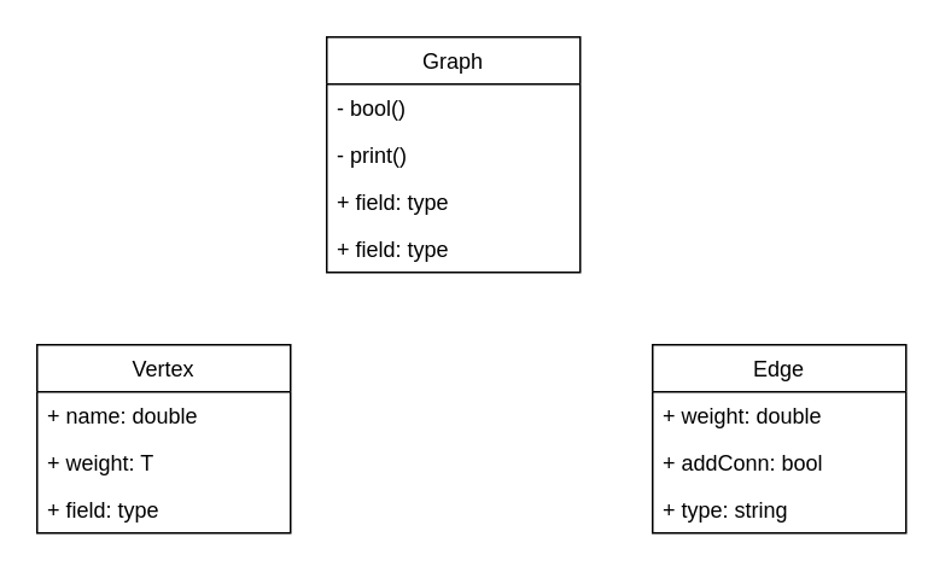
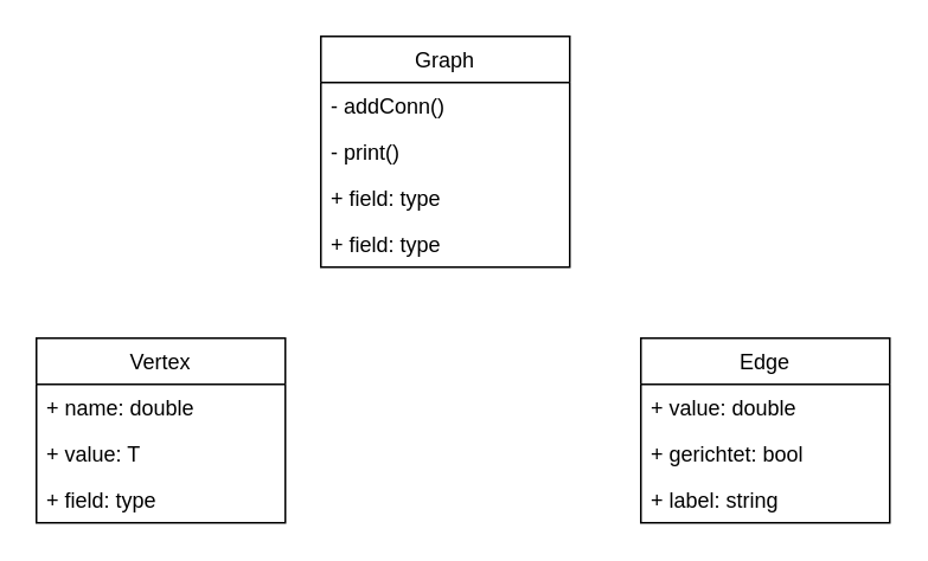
- <mxCell id="3" value="- bool()" style="text;strokeColor=none;fillColor=none;align=left;verticalAlign=top;spacingLeft=4;spacingRight=4;overflow=hidden;rotatable=0;points=[[0,0.5],[1,0.5]];portConstraint=eastwest;" vertex="1" parent="2"><mxGeometry y="26" width="140" height="26" as="geometry" /></mxCell>
+ <mxCell id="3" value="- addConn()" style="text;strokeColor=none;fillColor=none;align=left;verticalAlign=top;spacingLeft=4;spacingRight=4;overflow=hidden;rotatable=0;points=[[0,0.5],[1,0.5]];portConstraint=eastwest;" vertex="1" parent="2"><mxGeometry y="26" width="140" height="26" as="geometry" /></mxCell>
- <mxCell id="12" value="+ weight: double" style="text;strokeColor=none;fillColor=none;align=left;verticalAlign=top;spacingLeft=4;spacingRight=4;overflow=hidden;rotatable=0;points=[[0,0.5],[1,0.5]];portConstraint=eastwest;" vertex="1" parent="11"><mxGeometry y="26" width="140" height="26" as="geometry" /></mxCell>
+ <mxCell id="12" value="+ value: double" style="text;strokeColor=none;fillColor=none;align=left;verticalAlign=top;spacingLeft=4;spacingRight=4;overflow=hidden;rotatable=0;points=[[0,0.5],[1,0.5]];portConstraint=eastwest;" vertex="1" parent="11"><mxGeometry y="26" width="140" height="26" as="geometry" /></mxCell>
- <mxCell id="9" value="+ weight: T" style="text;strokeColor=none;fillColor=none;align=left;verticalAlign=top;spacingLeft=4;spacingRight=4;overflow=hidden;rotatable=0;points=[[0,0.5],[1,0.5]];portConstraint=eastwest;" vertex="1" parent="7"><mxGeometry y="52" width="140" height="26" as="geometry" /></mxCell>
+ <mxCell id="9" value="+ value: T" style="text;strokeColor=none;fillColor=none;align=left;verticalAlign=top;spacingLeft=4;spacingRight=4;overflow=hidden;rotatable=0;points=[[0,0.5],[1,0.5]];portConstraint=eastwest;" vertex="1" parent="7"><mxGeometry y="52" width="140" height="26" as="geometry" /></mxCell>
- <mxCell id="13" value="+ addConn: bool" style="text;strokeColor=none;fillColor=none;align=left;verticalAlign=top;spacingLeft=4;spacingRight=4;overflow=hidden;rotatable=0;points=[[0,0.5],[1,0.5]];portConstraint=eastwest;" vertex="1" parent="11"><mxGeometry y="52" width="140" height="26" as="geometry" /></mxCell>
+ <mxCell id="13" value="+ gerichtet: bool" style="text;strokeColor=none;fillColor=none;align=left;verticalAlign=top;spacingLeft=4;spacingRight=4;overflow=hidden;rotatable=0;points=[[0,0.5],[1,0.5]];portConstraint=eastwest;" vertex="1" parent="11"><mxGeometry y="52" width="140" height="26" as="geometry" /></mxCell>
- <mxCell id="14" value="+ type: string" style="text;strokeColor=none;fillColor=none;align=left;verticalAlign=top;spacingLeft=4;spacingRight=4;overflow=hidden;rotatable=0;points=[[0,0.5],[1,0.5]];portConstraint=eastwest;" vertex="1" parent="11"><mxGeometry y="78" width="140" height="26" as="geometry" /></mxCell>
+ <mxCell id="14" value="+ label: string" style="text;strokeColor=none;fillColor=none;align=left;verticalAlign=top;spacingLeft=4;spacingRight=4;overflow=hidden;rotatable=0;points=[[0,0.5],[1,0.5]];portConstraint=eastwest;" vertex="1" parent="11"><mxGeometry y="78" width="140" height="26" as="geometry" /></mxCell>
